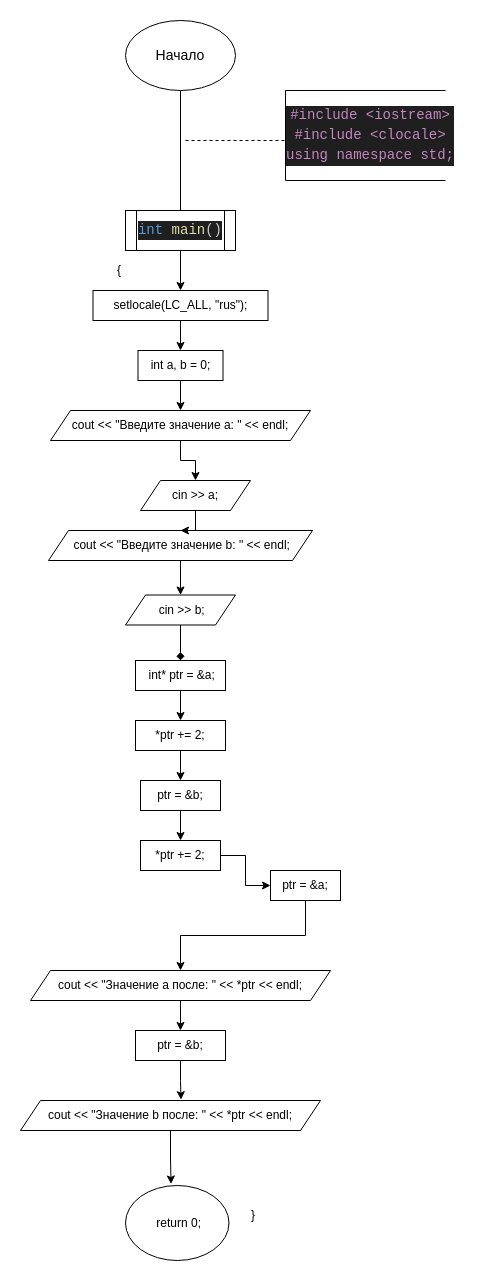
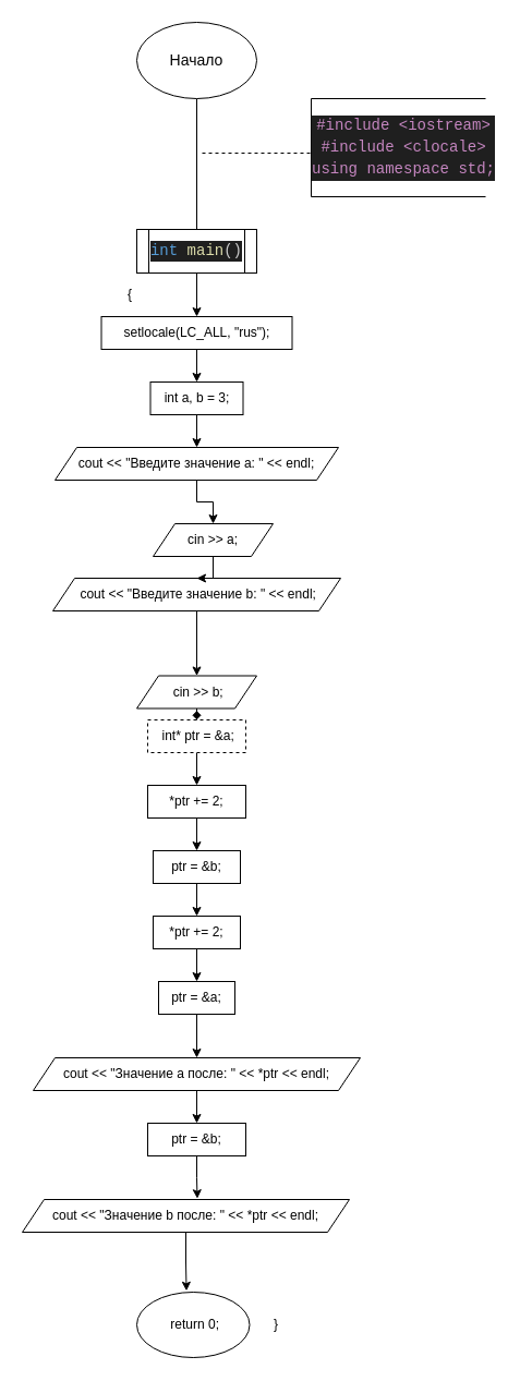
- <mxCell id="14" value="int a, b = 0;" style="rounded=0;whiteSpace=wrap;html=1;" vertex="1" parent="1"><mxGeometry x="137.5" y="350" width="85" height="30" as="geometry" /></mxCell>
+ <mxCell id="14" value="int a, b = 3;" style="rounded=0;whiteSpace=wrap;html=1;" vertex="1" parent="1"><mxGeometry x="137.5" y="350" width="85" height="30" as="geometry" /></mxCell>
- <mxCell id="20" value="&amp;nbsp;cin &amp;gt;&amp;gt; b;" style="shape=parallelogram;perimeter=parallelogramPerimeter;whiteSpace=wrap;html=1;fixedSize=1;" vertex="1" parent="1"><mxGeometry x="125" y="594.5" width="110" height="30" as="geometry" /></mxCell>
+ <mxCell id="20" value="&amp;nbsp;cin &amp;gt;&amp;gt; b;" style="shape=parallelogram;perimeter=parallelogramPerimeter;whiteSpace=wrap;html=1;fixedSize=1;" vertex="1" parent="1"><mxGeometry x="125" y="619.5" width="110" height="30" as="geometry" /></mxCell>
- <mxCell id="24" value="&amp;nbsp;int* ptr = &amp;amp;a;" style="rounded=0;whiteSpace=wrap;html=1;" vertex="1" parent="1"><mxGeometry x="135" y="660" width="90" height="30" as="geometry" /></mxCell>
+ <mxCell id="24" value="&amp;nbsp;int* ptr = &amp;amp;a;" style="rounded=0;whiteSpace=wrap;html=1;dashed=1;" vertex="1" parent="1"><mxGeometry x="135" y="660" width="90" height="30" as="geometry" /></mxCell>
- <mxCell id="30" value="ptr = &amp;amp;a;" style="rounded=0;whiteSpace=wrap;html=1;" vertex="1" parent="1"><mxGeometry x="270" y="870" width="70" height="30" as="geometry" /></mxCell>
+ <mxCell id="30" value="ptr = &amp;amp;a;" style="rounded=0;whiteSpace=wrap;html=1;" vertex="1" parent="1"><mxGeometry x="145" y="900" width="70" height="30" as="geometry" /></mxCell>
- <mxCell id="37" value="&amp;nbsp;return 0;" style="ellipse;whiteSpace=wrap;html=1;" vertex="1" parent="1"><mxGeometry x="125" y="1185" width="103.5" height="75" as="geometry" /></mxCell>
+ <mxCell id="37" value="&amp;nbsp;return 0;" style="ellipse;whiteSpace=wrap;html=1;" vertex="1" parent="1"><mxGeometry x="125" y="1185" width="103.5" height="60" as="geometry" /></mxCell>
